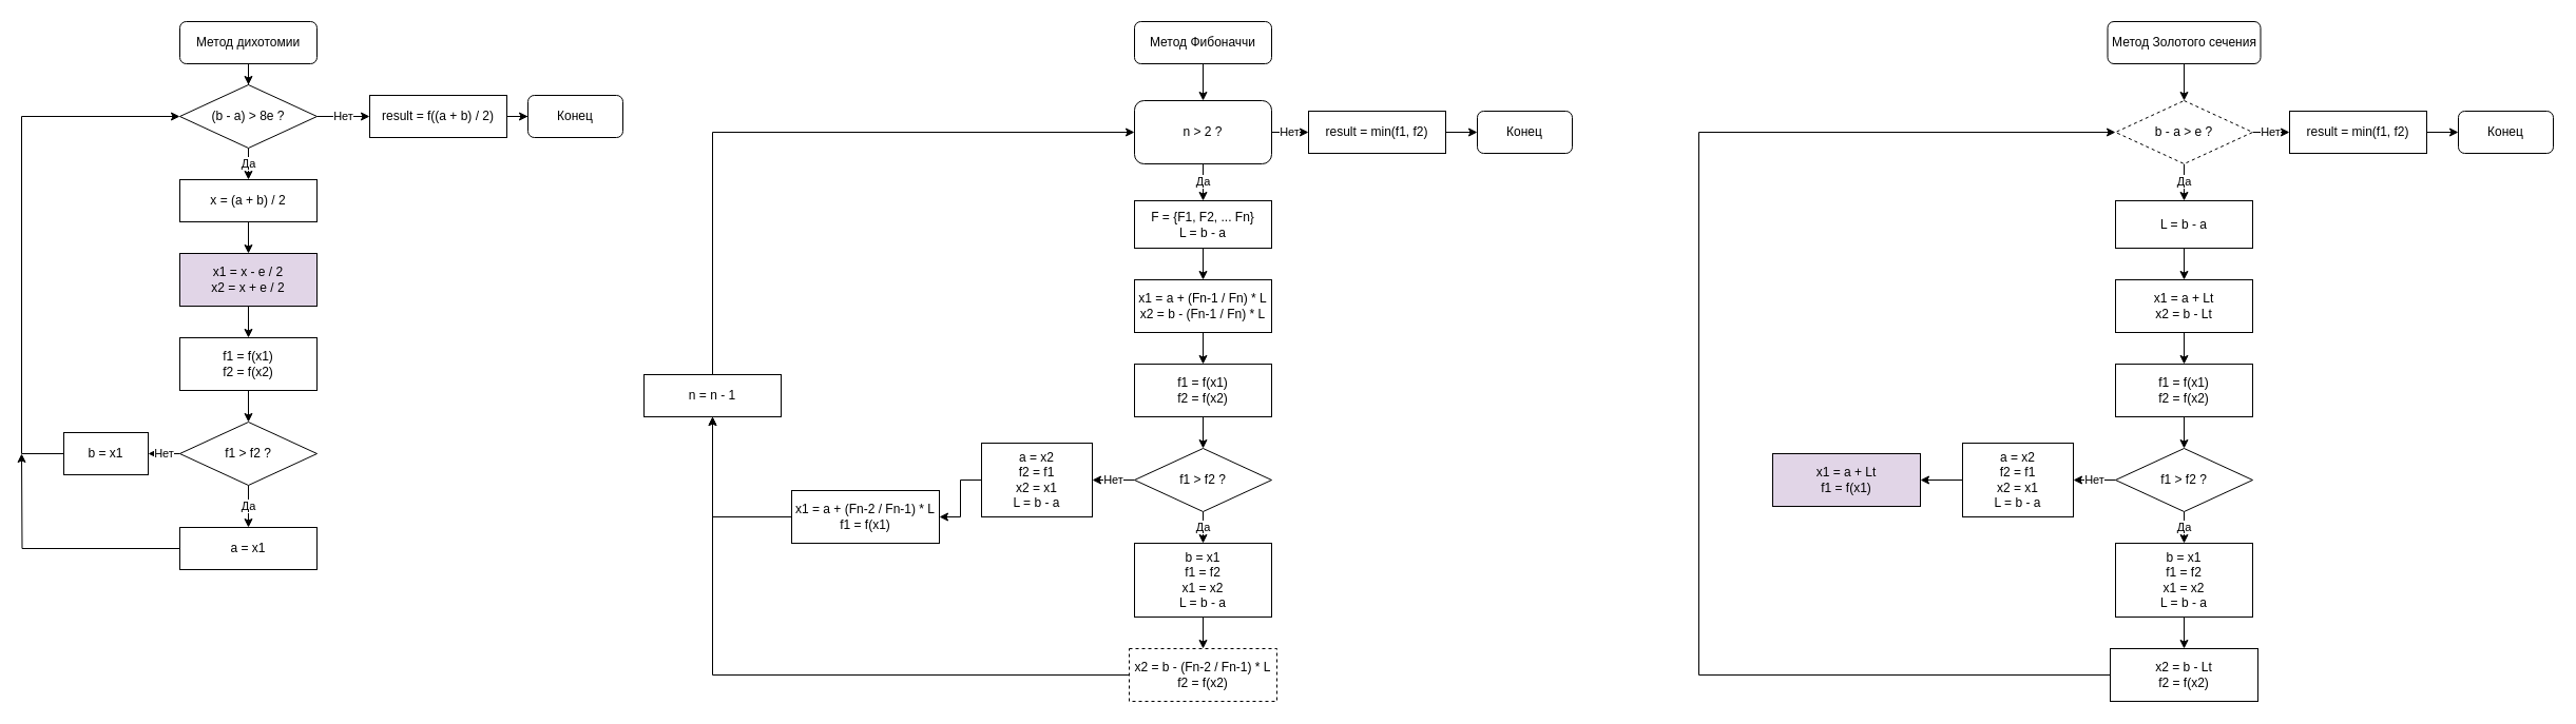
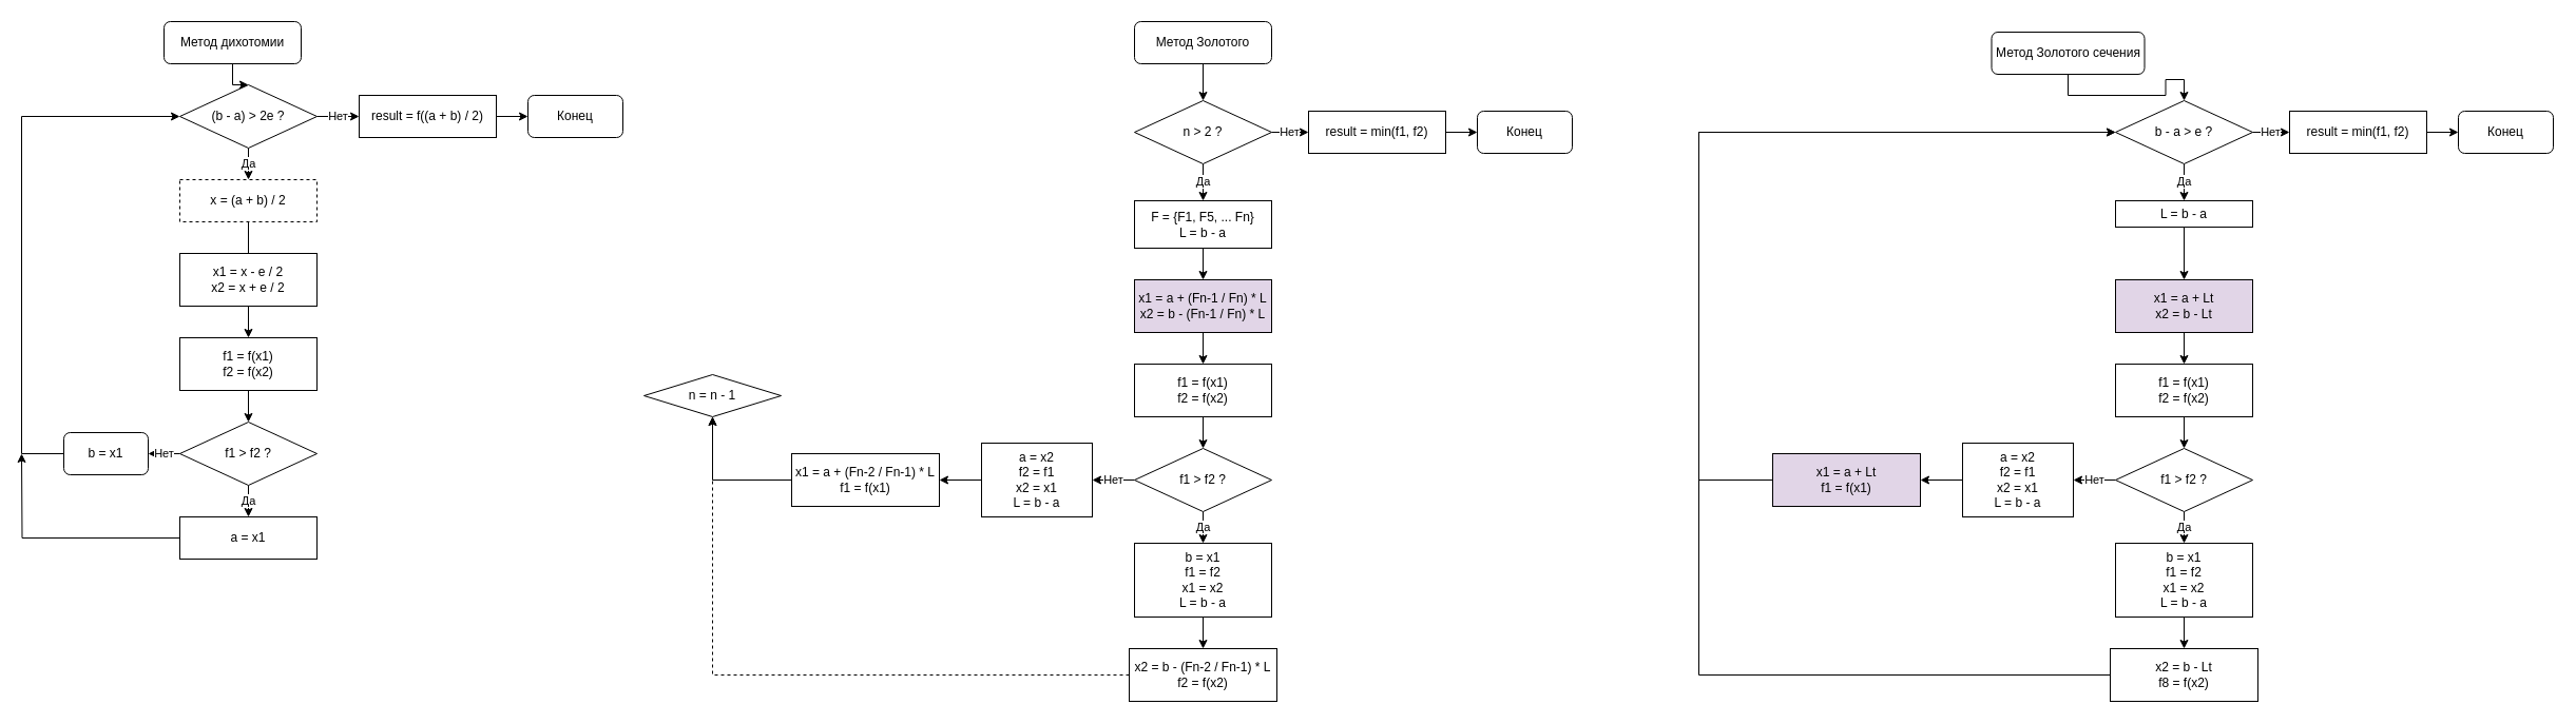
- <mxCell id="3" value="Метод дихотомии" style="rounded=1;whiteSpace=wrap;html=1;" vertex="1" parent="1"><mxGeometry x="170" y="20" width="130" height="40" as="geometry" /></mxCell>
+ <mxCell id="3" value="Метод дихотомии" style="rounded=1;whiteSpace=wrap;html=1;" vertex="1" parent="1"><mxGeometry x="155" y="20" width="130" height="40" as="geometry" /></mxCell>
- <mxCell id="24" value="Метод Фибоначчи" style="rounded=1;whiteSpace=wrap;html=1;" vertex="1" parent="1"><mxGeometry x="1075" y="20" width="130" height="40" as="geometry" /></mxCell>
+ <mxCell id="24" value="Метод Золотого" style="rounded=1;whiteSpace=wrap;html=1;" vertex="1" parent="1"><mxGeometry x="1075" y="20" width="130" height="40" as="geometry" /></mxCell>
- <mxCell id="51" value="Метод Золотого сечения" style="rounded=1;whiteSpace=wrap;html=1;" vertex="1" parent="1"><mxGeometry x="1997.5" y="20" width="145" height="40" as="geometry" /></mxCell>
+ <mxCell id="51" value="Метод Золотого сечения" style="rounded=1;whiteSpace=wrap;html=1;" vertex="1" parent="1"><mxGeometry x="1887.5" y="30" width="145" height="40" as="geometry" /></mxCell>
- <mxCell id="19" value="(b - a) &amp;gt; 8e ?" style="rhombus;whiteSpace=wrap;html=1;" vertex="1" parent="1"><mxGeometry x="170" y="80" width="130" height="60" as="geometry" /></mxCell>
+ <mxCell id="19" value="(b - a) &amp;gt; 2e ?" style="rhombus;whiteSpace=wrap;html=1;" vertex="1" parent="1"><mxGeometry x="170" y="80" width="130" height="60" as="geometry" /></mxCell>
- <mxCell id="21" value="result = f((a + b) / 2)" style="rounded=0;whiteSpace=wrap;html=1;" vertex="1" parent="1"><mxGeometry x="350" y="90" width="130" height="40" as="geometry" /></mxCell>
+ <mxCell id="21" value="result = f((a + b) / 2)" style="rounded=0;whiteSpace=wrap;html=1;" vertex="1" parent="1"><mxGeometry x="340" y="90" width="130" height="40" as="geometry" /></mxCell>
- <mxCell id="45" style="edgeStyle=orthogonalEdgeStyle;rounded=0;orthogonalLoop=1;jettySize=auto;html=1;entryX=0;entryY=0.5;entryDx=0;entryDy=0;" edge="1" parent="1" source="46" target="44"><mxGeometry relative="1" as="geometry"><Array as="points"><mxPoint x="675" y="125" /></Array></mxGeometry></mxCell>
- <mxCell id="44" value="n &amp;gt; 2 ?" style="whiteSpace=wrap;html=1;rounded=1;" vertex="1" parent="1"><mxGeometry x="1075" y="95" width="130" height="60" as="geometry" /></mxCell>
+ <mxCell id="44" value="n &amp;gt; 2 ?" style="rhombus;whiteSpace=wrap;html=1;" vertex="1" parent="1"><mxGeometry x="1075" y="95" width="130" height="60" as="geometry" /></mxCell>
- <mxCell id="71" value="b - a &amp;gt; e ?" style="rhombus;whiteSpace=wrap;html=1;dashed=1;" vertex="1" parent="1"><mxGeometry x="2005" y="95" width="130" height="60" as="geometry" /></mxCell>
+ <mxCell id="71" value="b - a &amp;gt; e ?" style="rhombus;whiteSpace=wrap;html=1;" vertex="1" parent="1"><mxGeometry x="2005" y="95" width="130" height="60" as="geometry" /></mxCell>
- <mxCell id="5" value="x = (a + b) / 2" style="rounded=0;whiteSpace=wrap;html=1;" vertex="1" parent="1"><mxGeometry x="170" y="170" width="130" height="40" as="geometry" /></mxCell>
+ <mxCell id="5" value="x = (a + b) / 2" style="rounded=0;whiteSpace=wrap;html=1;dashed=1;" vertex="1" parent="1"><mxGeometry x="170" y="170" width="130" height="40" as="geometry" /></mxCell>
- <mxCell id="53" value="L = b - a" style="rounded=0;whiteSpace=wrap;html=1;" vertex="1" parent="1"><mxGeometry x="2005" y="190" width="130" height="45" as="geometry" /></mxCell>
+ <mxCell id="53" value="L = b - a" style="rounded=0;whiteSpace=wrap;html=1;" vertex="1" parent="1"><mxGeometry x="2005" y="190" width="130" height="25" as="geometry" /></mxCell>
- <mxCell id="26" value="F = {F1, F2, ... Fn}&lt;br&gt;L = b - a" style="rounded=0;whiteSpace=wrap;html=1;" vertex="1" parent="1"><mxGeometry x="1075" y="190" width="130" height="45" as="geometry" /></mxCell>
+ <mxCell id="26" value="F = {F1, F5, ... Fn}&lt;br&gt;L = b - a" style="rounded=0;whiteSpace=wrap;html=1;" vertex="1" parent="1"><mxGeometry x="1075" y="190" width="130" height="45" as="geometry" /></mxCell>
- <mxCell id="4" style="edgeStyle=orthogonalEdgeStyle;rounded=0;orthogonalLoop=1;jettySize=auto;html=1;entryX=0.5;entryY=0;entryDx=0;entryDy=0;" edge="1" parent="1" source="5" target="7"><mxGeometry relative="1" as="geometry" /></mxCell>
+ <mxCell id="4" style="edgeStyle=orthogonalEdgeStyle;rounded=0;orthogonalLoop=1;jettySize=auto;html=1;entryX=0.5;entryY=0;entryDx=0;entryDy=0;endArrow=none;" edge="1" parent="1" source="5" target="7"><mxGeometry relative="1" as="geometry" /></mxCell>
- <mxCell id="7" value="x1 = x - e / 2&lt;br&gt;x2 = x + e / 2" style="rounded=0;whiteSpace=wrap;html=1;fillColor=#e1d5e7;" vertex="1" parent="1"><mxGeometry x="170" y="240" width="130" height="50" as="geometry" /></mxCell>
+ <mxCell id="7" value="x1 = x - e / 2&lt;br&gt;x2 = x + e / 2" style="rounded=0;whiteSpace=wrap;html=1;" vertex="1" parent="1"><mxGeometry x="170" y="240" width="130" height="50" as="geometry" /></mxCell>
- <mxCell id="28" value="x1 = a + (Fn-1 / Fn) * L&lt;br&gt;x2 = b - (Fn-1 / Fn) * L" style="rounded=0;whiteSpace=wrap;html=1;" vertex="1" parent="1"><mxGeometry x="1075" y="265" width="130" height="50" as="geometry" /></mxCell>
+ <mxCell id="28" value="x1 = a + (Fn-1 / Fn) * L&lt;br&gt;x2 = b - (Fn-1 / Fn) * L" style="rounded=0;whiteSpace=wrap;html=1;fillColor=#e1d5e7;" vertex="1" parent="1"><mxGeometry x="1075" y="265" width="130" height="50" as="geometry" /></mxCell>
- <mxCell id="55" value="x1 = a + Lt&lt;br&gt;x2 = b - Lt" style="rounded=0;whiteSpace=wrap;html=1;" vertex="1" parent="1"><mxGeometry x="2005" y="265" width="130" height="50" as="geometry" /></mxCell>
+ <mxCell id="55" value="x1 = a + Lt&lt;br&gt;x2 = b - Lt" style="rounded=0;whiteSpace=wrap;html=1;fillColor=#e1d5e7;" vertex="1" parent="1"><mxGeometry x="2005" y="265" width="130" height="50" as="geometry" /></mxCell>
- <mxCell id="46" value="n = n - 1" style="rounded=0;whiteSpace=wrap;html=1;" vertex="1" parent="1"><mxGeometry x="610" y="355" width="130" height="40" as="geometry" /></mxCell>
+ <mxCell id="46" value="n = n - 1" style="rhombus;whiteSpace=wrap;html=1;" vertex="1" parent="1"><mxGeometry x="610" y="355" width="130" height="40" as="geometry" /></mxCell>
- <mxCell id="16" value="b = x1" style="rounded=0;whiteSpace=wrap;html=1;" vertex="1" parent="1"><mxGeometry x="60" y="410" width="80" height="40" as="geometry" /></mxCell>
+ <mxCell id="16" value="b = x1" style="whiteSpace=wrap;html=1;rounded=1;" vertex="1" parent="1"><mxGeometry x="60" y="410" width="80" height="40" as="geometry" /></mxCell>
+ <mxCell id="67" style="edgeStyle=orthogonalEdgeStyle;rounded=0;orthogonalLoop=1;jettySize=auto;html=1;entryX=0;entryY=0.5;entryDx=0;entryDy=0;" edge="1" parent="1" source="68" target="71"><mxGeometry relative="1" as="geometry"><Array as="points"><mxPoint x="1610" y="455" /><mxPoint x="1610" y="125" /></Array></mxGeometry></mxCell>
- <mxCell id="41" value="x1 = a + (Fn-2 / Fn-1) * L&lt;br&gt;f1 = f(x1)" style="rounded=0;whiteSpace=wrap;html=1;" vertex="1" parent="1"><mxGeometry x="750" y="465" width="140" height="50" as="geometry" /></mxCell>
+ <mxCell id="41" value="x1 = a + (Fn-2 / Fn-1) * L&lt;br&gt;f1 = f(x1)" style="rounded=0;whiteSpace=wrap;html=1;" vertex="1" parent="1"><mxGeometry x="750" y="430" width="140" height="50" as="geometry" /></mxCell>
- <mxCell id="14" value="a = x1" style="rounded=0;whiteSpace=wrap;html=1;" vertex="1" parent="1"><mxGeometry x="170" y="500" width="130" height="40" as="geometry" /></mxCell>
+ <mxCell id="14" value="a = x1" style="rounded=0;whiteSpace=wrap;html=1;" vertex="1" parent="1"><mxGeometry x="170" y="490" width="130" height="40" as="geometry" /></mxCell>
- <mxCell id="36" style="edgeStyle=orthogonalEdgeStyle;rounded=0;orthogonalLoop=1;jettySize=auto;html=1;entryX=0.5;entryY=1;entryDx=0;entryDy=0;" edge="1" parent="1" source="37" target="46"><mxGeometry relative="1" as="geometry" /></mxCell>
+ <mxCell id="36" style="edgeStyle=orthogonalEdgeStyle;rounded=0;orthogonalLoop=1;jettySize=auto;html=1;entryX=0.5;entryY=1;entryDx=0;entryDy=0;dashed=1;" edge="1" parent="1" source="37" target="46"><mxGeometry relative="1" as="geometry" /></mxCell>
- <mxCell id="37" value="x2 = b - (Fn-2 / Fn-1) * L&lt;br&gt;f2 = f(x2)" style="rounded=0;whiteSpace=wrap;html=1;dashed=1;" vertex="1" parent="1"><mxGeometry x="1070" y="615" width="140" height="50" as="geometry" /></mxCell>
+ <mxCell id="37" value="x2 = b - (Fn-2 / Fn-1) * L&lt;br&gt;f2 = f(x2)" style="rounded=0;whiteSpace=wrap;html=1;" vertex="1" parent="1"><mxGeometry x="1070" y="615" width="140" height="50" as="geometry" /></mxCell>
- <mxCell id="64" value="x2 = b - Lt&lt;br&gt;f2 = f(x2)" style="rounded=0;whiteSpace=wrap;html=1;" vertex="1" parent="1"><mxGeometry x="2000" y="615" width="140" height="50" as="geometry" /></mxCell>
+ <mxCell id="64" value="x2 = b - Lt&lt;br&gt;f8 = f(x2)" style="rounded=0;whiteSpace=wrap;html=1;" vertex="1" parent="1"><mxGeometry x="2000" y="615" width="140" height="50" as="geometry" /></mxCell>
